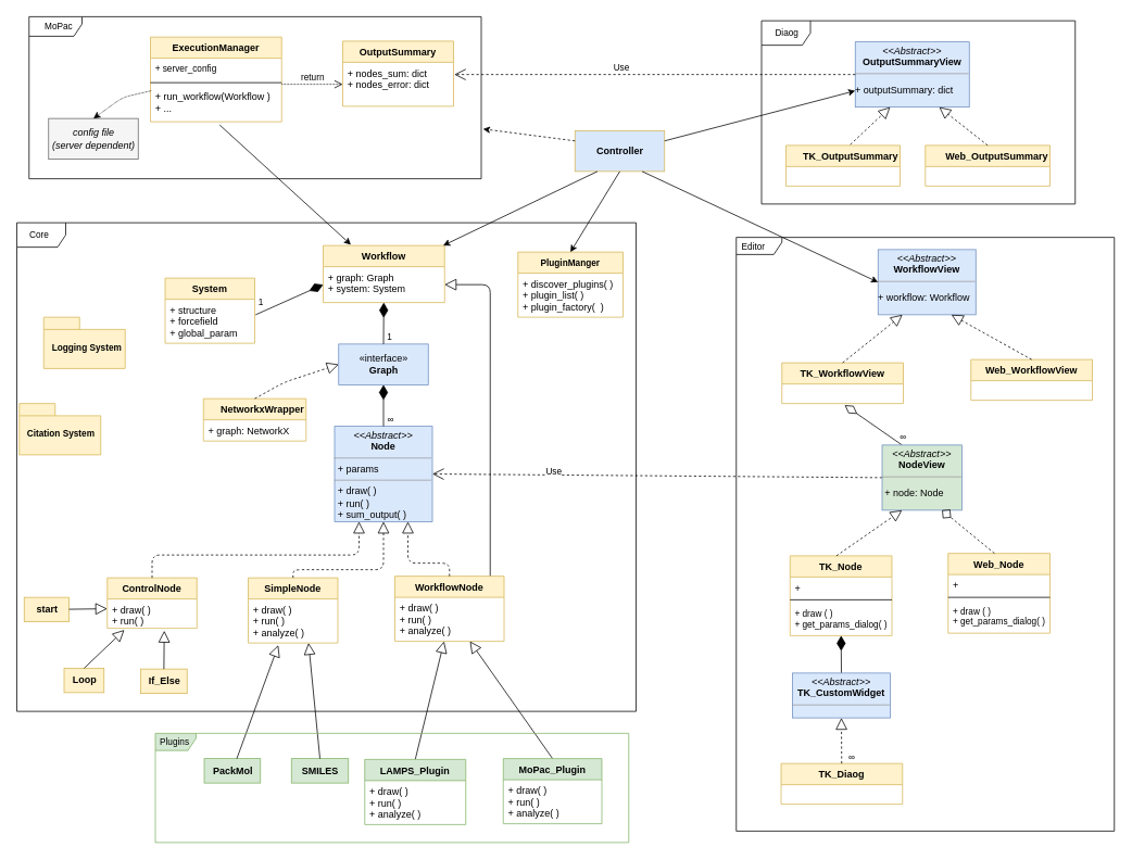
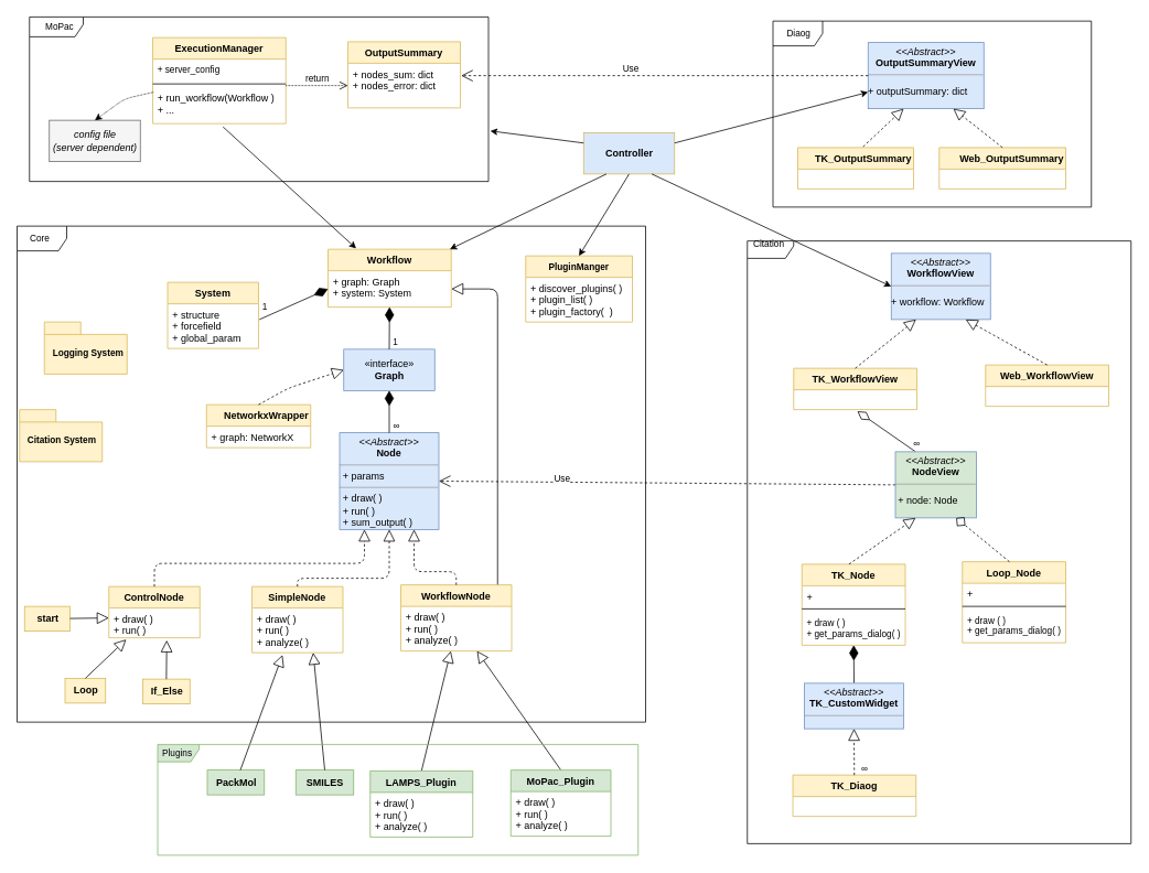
- <mxCell id="98" value="" style="endArrow=classic;html=1;fontSize=11;exitX=0;exitY=0.25;entryX=1.004;entryY=0.693;entryPerimeter=0;dashed=1;" edge="1" source="5" target="91" parent="1"><mxGeometry width="50" height="50" relative="1" as="geometry"><mxPoint x="630" y="210" as="sourcePoint" /><mxPoint x="680" y="160" as="targetPoint" /></mxGeometry></mxCell>
+ <mxCell id="98" value="" style="endArrow=classic;html=1;fontSize=11;exitX=0;exitY=0.25;entryX=1.004;entryY=0.693;entryPerimeter=0;" edge="1" source="5" target="91" parent="1"><mxGeometry width="50" height="50" relative="1" as="geometry"><mxPoint x="630" y="210" as="sourcePoint" /><mxPoint x="680" y="160" as="targetPoint" /></mxGeometry></mxCell>
- <mxCell id="93" value="Editor&amp;nbsp; &amp;nbsp; &amp;nbsp;&amp;nbsp;" style="shape=umlFrame;whiteSpace=wrap;html=1;fontSize=11;align=right;fillColor=#ffffff;strokeColor=#000000;width=56;height=21;" vertex="1" parent="1"><mxGeometry x="903" y="291" width="464" height="729" as="geometry" /></mxCell>
+ <mxCell id="93" value="Citation&amp;nbsp; &amp;nbsp; &amp;nbsp;&amp;nbsp;" style="shape=umlFrame;whiteSpace=wrap;html=1;fontSize=11;align=right;fillColor=#ffffff;strokeColor=#000000;width=56;height=21;" vertex="1" parent="1"><mxGeometry x="903" y="291" width="464" height="729" as="geometry" /></mxCell>
- <mxCell id="101" value="Web_Node" style="swimlane;fontStyle=1;align=center;verticalAlign=top;childLayout=stackLayout;horizontal=1;startSize=26;horizontalStack=0;resizeParent=1;resizeParentMax=0;resizeLast=0;collapsible=1;marginBottom=0;swimlaneFillColor=#ffffff;fillColor=#fff2cc;strokeColor=#d6b656;" vertex="1" parent="1"><mxGeometry x="1163" y="679" width="125" height="98" as="geometry"><mxRectangle x="720" y="338" width="80" height="26" as="alternateBounds" /></mxGeometry></mxCell>
+ <mxCell id="101" value="Loop_Node" style="swimlane;fontStyle=1;align=center;verticalAlign=top;childLayout=stackLayout;horizontal=1;startSize=26;horizontalStack=0;resizeParent=1;resizeParentMax=0;resizeLast=0;collapsible=1;marginBottom=0;swimlaneFillColor=#ffffff;fillColor=#fff2cc;strokeColor=#d6b656;" vertex="1" parent="1"><mxGeometry x="1163" y="679" width="125" height="98" as="geometry"><mxRectangle x="720" y="338" width="80" height="26" as="alternateBounds" /></mxGeometry></mxCell>
